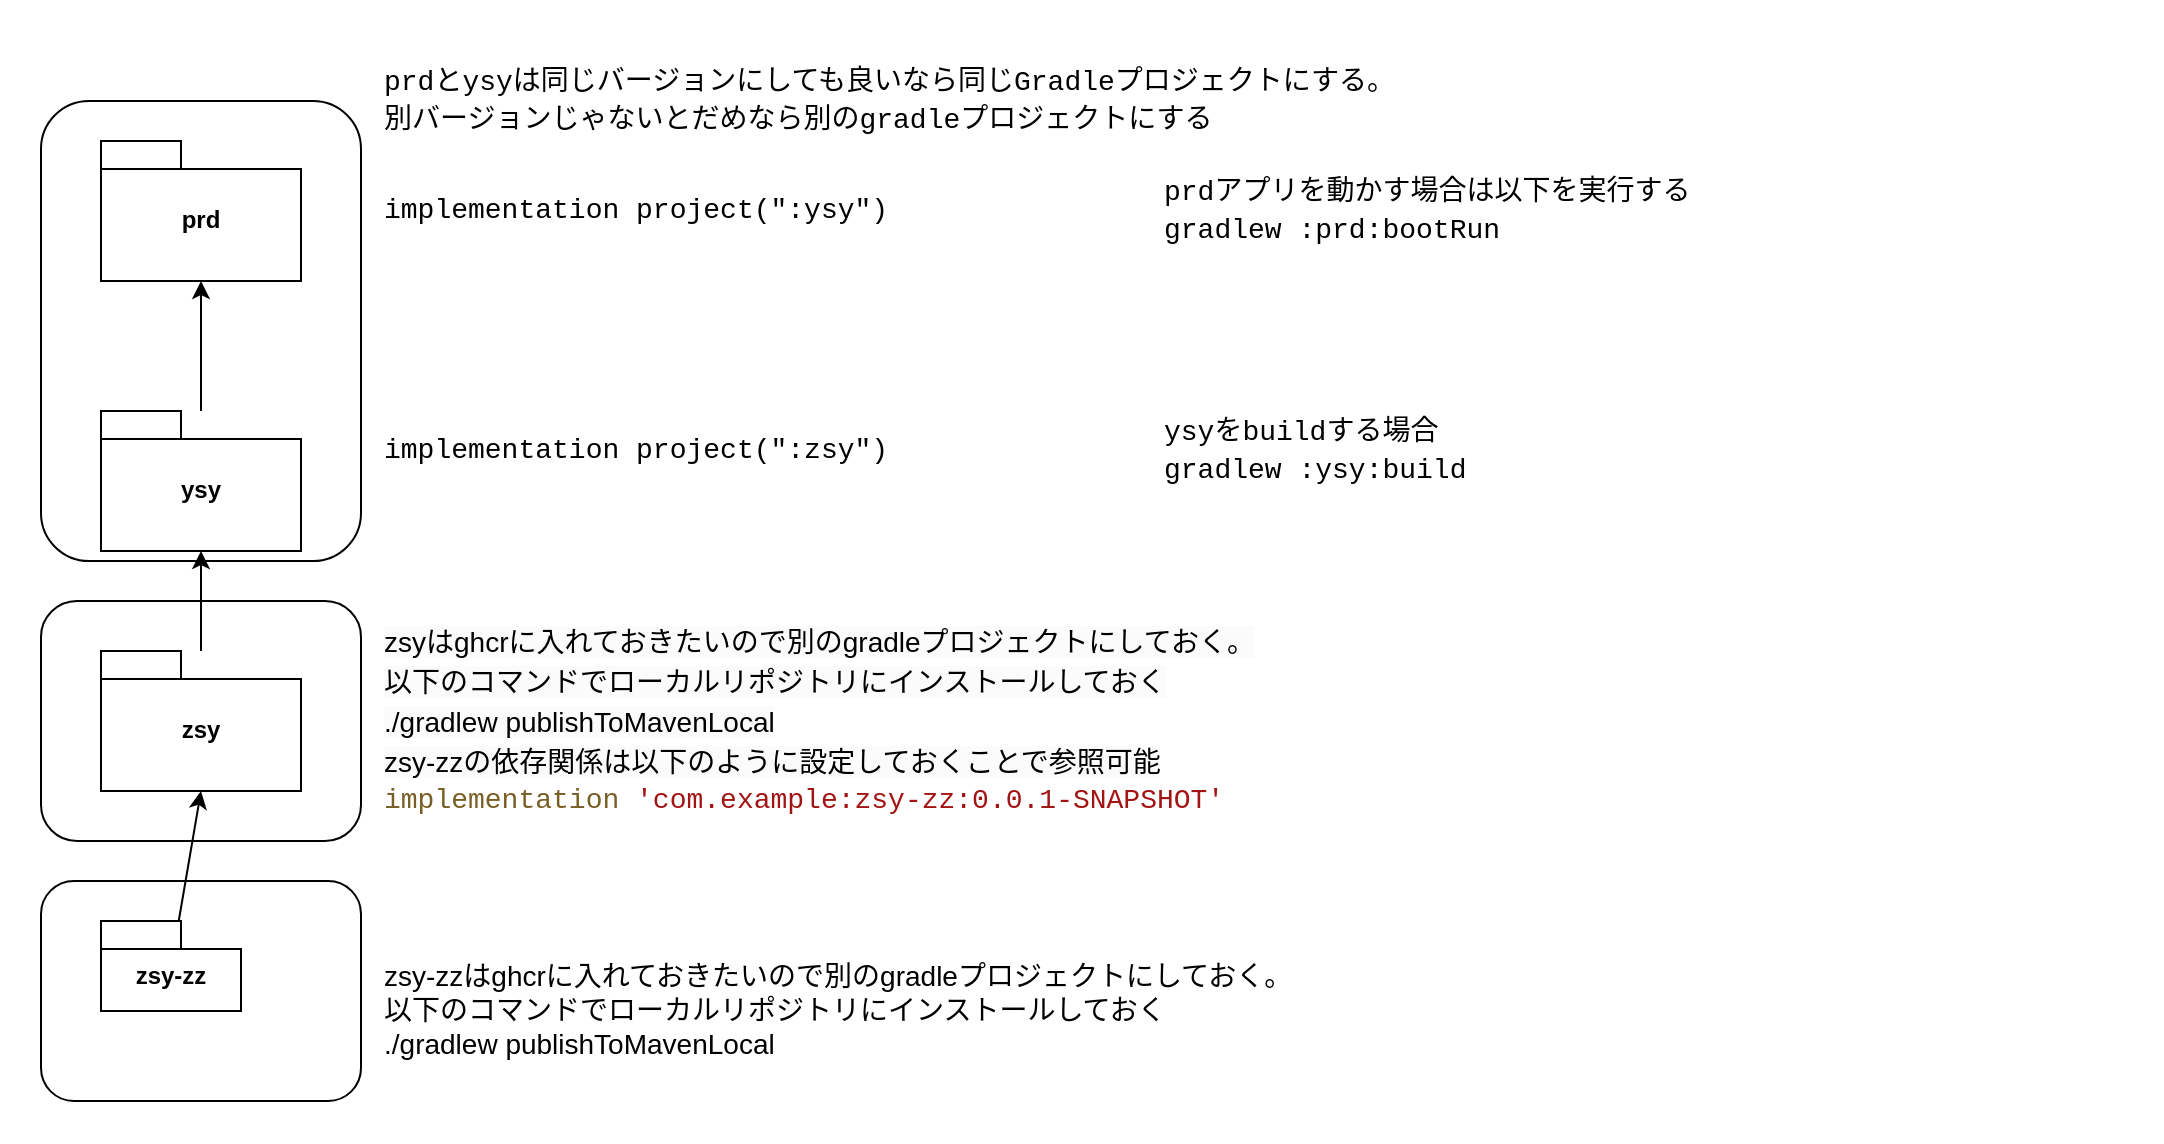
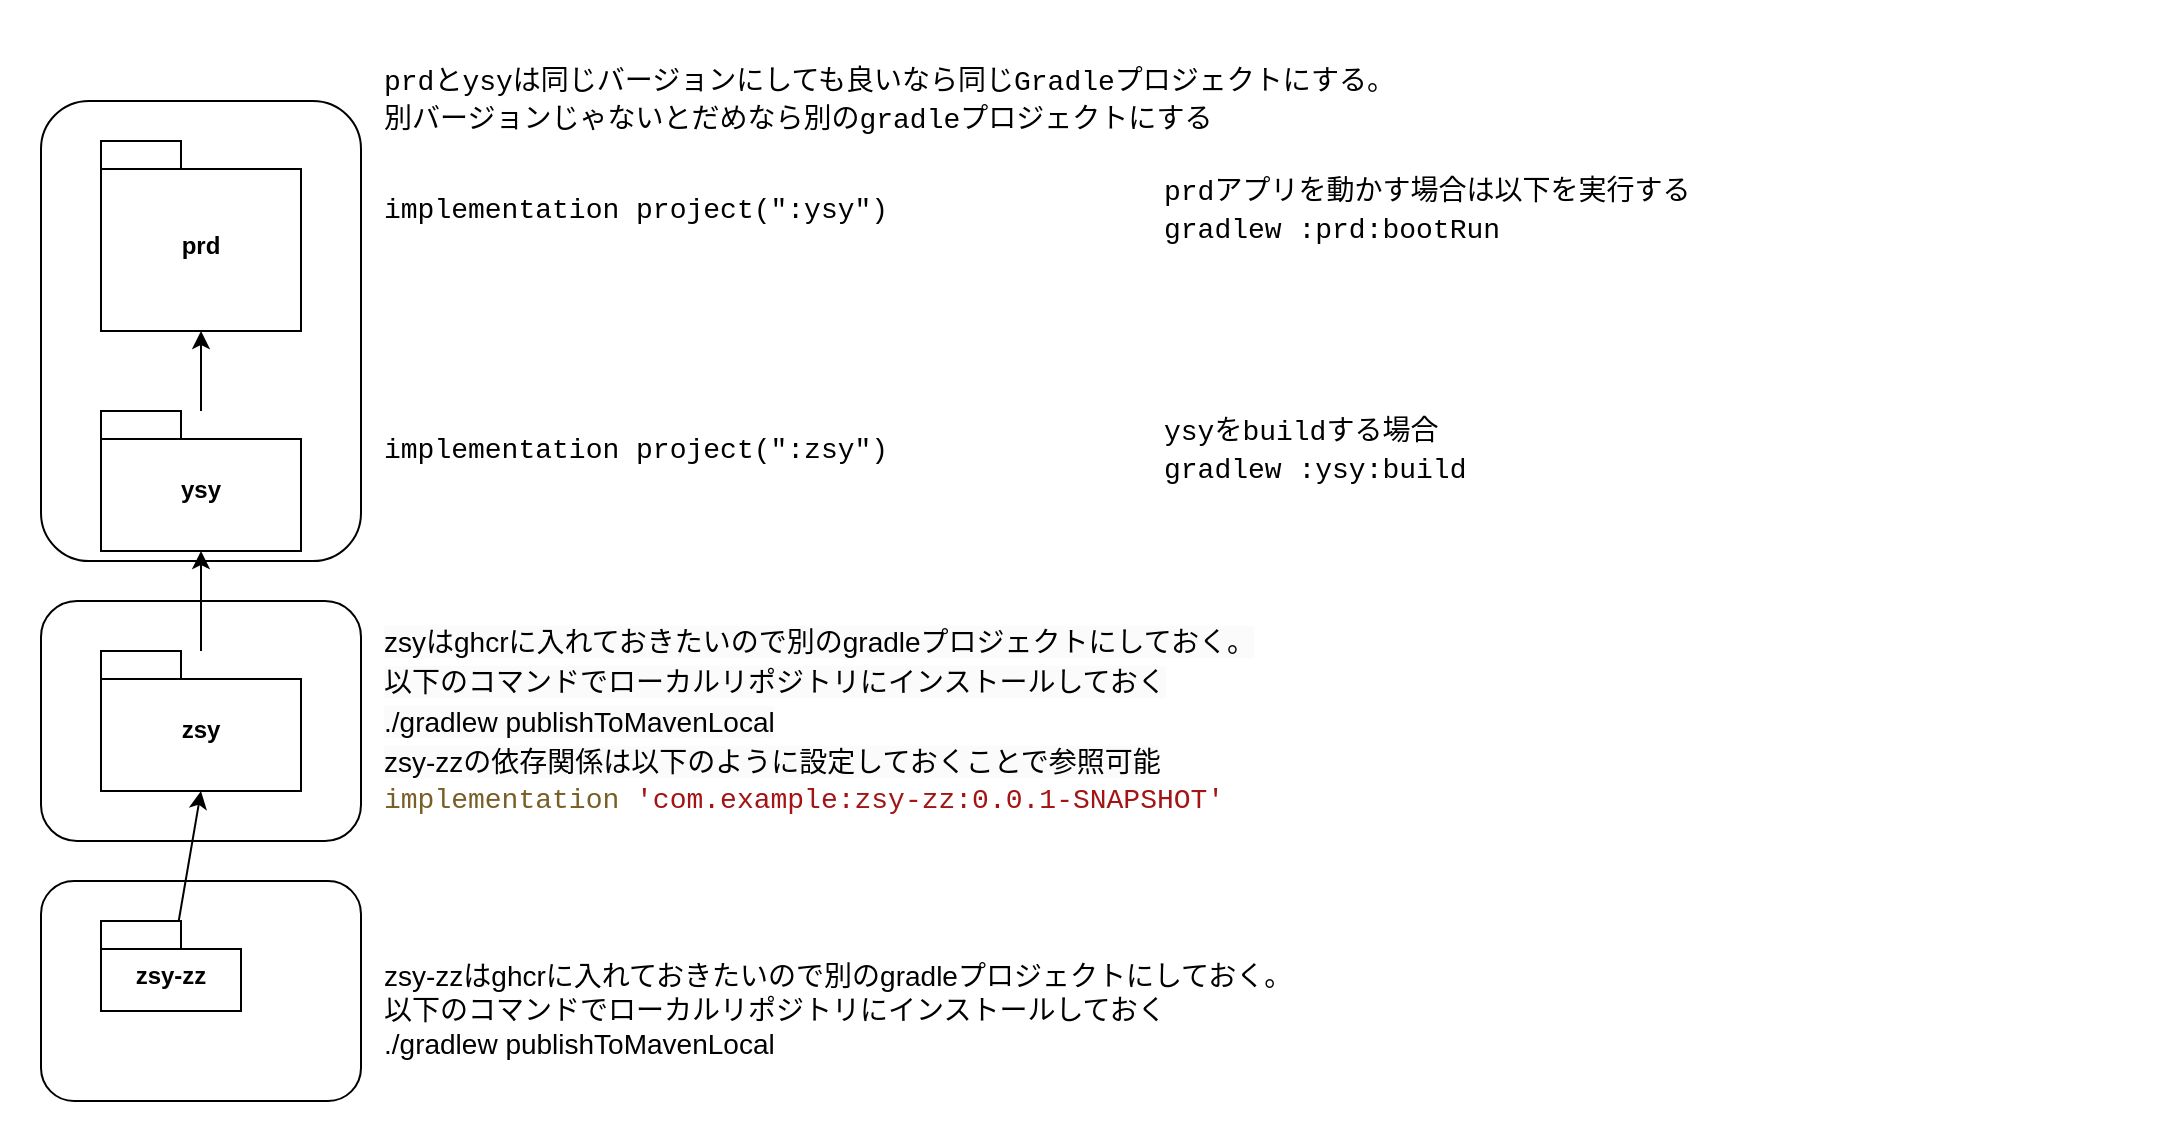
- <mxCell id="8" value="prd" style="shape=folder;fontStyle=1;spacingTop=10;tabWidth=40;tabHeight=14;tabPosition=left;html=1;" parent="1" vertex="1"><mxGeometry x="50" y="70" width="100" height="70" as="geometry" /></mxCell>
+ <mxCell id="8" value="prd" style="shape=folder;fontStyle=1;spacingTop=10;tabWidth=40;tabHeight=14;tabPosition=left;html=1;" parent="1" vertex="1"><mxGeometry x="50" y="70" width="100" height="95" as="geometry" /></mxCell>
